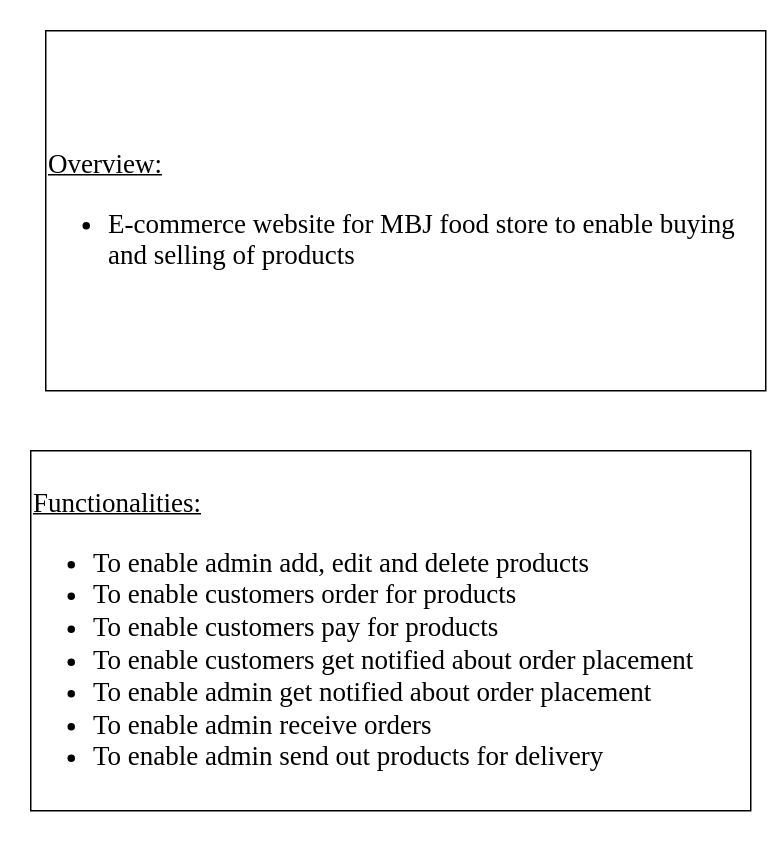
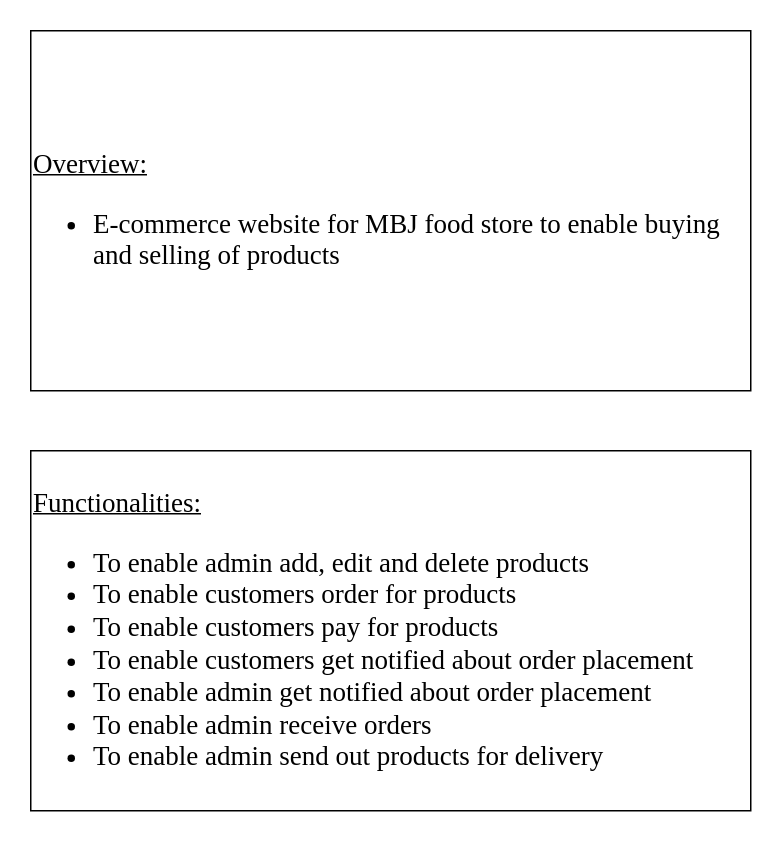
- <mxCell id="3" value="&lt;p style=&quot;font-size: 18px;&quot; class=&quot;MsoNormal&quot;&gt;&lt;font face=&quot;Times New Roman&quot; style=&quot;font-size: 18px;&quot;&gt;&lt;u style=&quot;&quot;&gt;Overview:&lt;/u&gt;&lt;/font&gt;&lt;/p&gt;&lt;p style=&quot;font-size: 18px;&quot; class=&quot;MsoNormal&quot;&gt;&lt;/p&gt;&lt;ul style=&quot;font-size: 18px;&quot;&gt;&lt;li&gt;&lt;font face=&quot;QwyiDqv8YqwGyNbi1khy&quot;&gt;E-commerce website for MBJ food store to enable buying and selling of products&lt;/font&gt;&lt;/li&gt;&lt;/ul&gt;&lt;p&gt;&lt;/p&gt;" style="text;html=1;align=left;verticalAlign=middle;whiteSpace=wrap;rounded=0;strokeColor=default;" parent="1" vertex="1"><mxGeometry x="30" y="20" width="480" height="240" as="geometry" /></mxCell>
+ <mxCell id="3" value="&lt;p style=&quot;font-size: 18px;&quot; class=&quot;MsoNormal&quot;&gt;&lt;font face=&quot;Times New Roman&quot; style=&quot;font-size: 18px;&quot;&gt;&lt;u style=&quot;&quot;&gt;Overview:&lt;/u&gt;&lt;/font&gt;&lt;/p&gt;&lt;p style=&quot;font-size: 18px;&quot; class=&quot;MsoNormal&quot;&gt;&lt;/p&gt;&lt;ul style=&quot;font-size: 18px;&quot;&gt;&lt;li&gt;&lt;font face=&quot;QwyiDqv8YqwGyNbi1khy&quot;&gt;E-commerce website for MBJ food store to enable buying and selling of products&lt;/font&gt;&lt;/li&gt;&lt;/ul&gt;&lt;p&gt;&lt;/p&gt;" style="text;html=1;align=left;verticalAlign=middle;whiteSpace=wrap;rounded=0;strokeColor=default;" parent="1" vertex="1"><mxGeometry x="20" y="20" width="480" height="240" as="geometry" /></mxCell>
